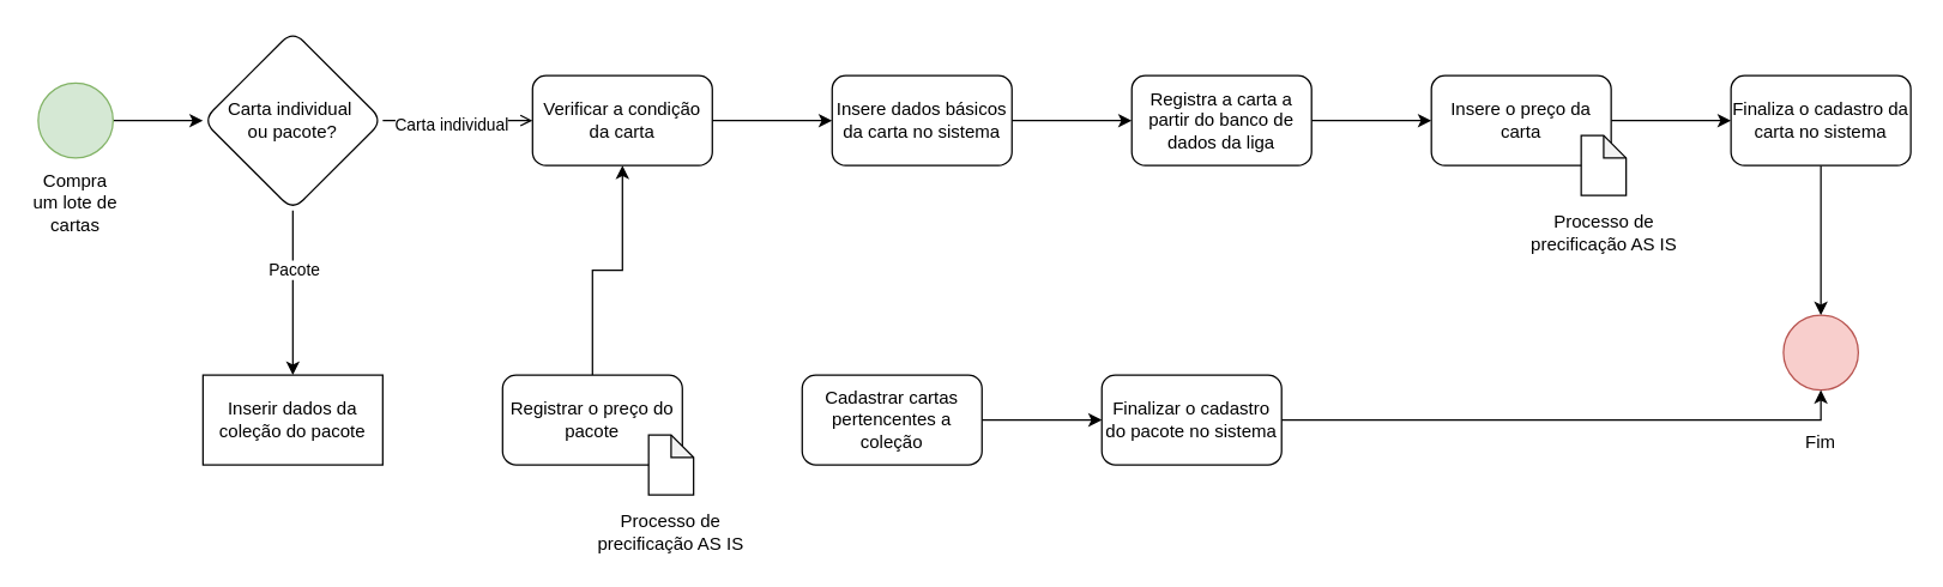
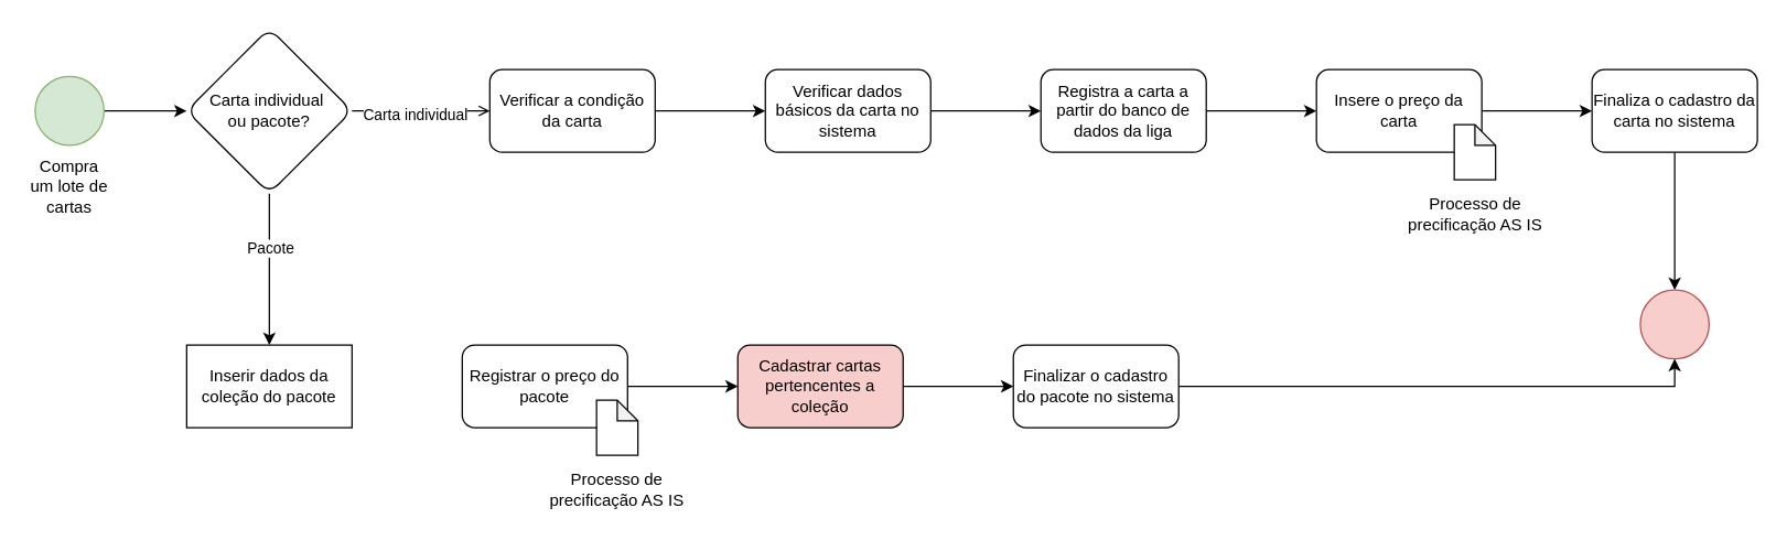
- <mxCell id="14" value="Insere dados básicos da carta no sistema" style="whiteSpace=wrap;html=1;rounded=1;" parent="1" vertex="1"><mxGeometry x="555" y="50" width="120" height="60" as="geometry" /></mxCell>
+ <mxCell id="14" value="Verificar dados básicos da carta no sistema" style="whiteSpace=wrap;html=1;rounded=1;" parent="1" vertex="1"><mxGeometry x="555" y="50" width="120" height="60" as="geometry" /></mxCell>
- <mxCell id="23" value="" style="edgeStyle=orthogonalEdgeStyle;rounded=0;orthogonalLoop=1;jettySize=auto;html=1;" parent="1" source="24" target="11" edge="1"><mxGeometry relative="1" as="geometry" /></mxCell>
+ <mxCell id="23" value="" style="edgeStyle=orthogonalEdgeStyle;rounded=0;orthogonalLoop=1;jettySize=auto;html=1;" parent="1" source="24" target="26" edge="1"><mxGeometry relative="1" as="geometry" /></mxCell>
- <mxCell id="26" value="Cadastrar cartas pertencentes a coleção" style="whiteSpace=wrap;html=1;rounded=1;" parent="1" vertex="1"><mxGeometry x="535" y="250" width="120" height="60" as="geometry" /></mxCell>
+ <mxCell id="26" value="Cadastrar cartas pertencentes a coleção" style="whiteSpace=wrap;html=1;rounded=1;fillColor=#f8cecc;" parent="1" vertex="1"><mxGeometry x="535" y="250" width="120" height="60" as="geometry" /></mxCell>
- <mxCell id="22" value="Fim" style="text;html=1;align=center;verticalAlign=middle;whiteSpace=wrap;rounded=0;" parent="1" vertex="1"><mxGeometry x="1185" y="280" width="60" height="30" as="geometry" /></mxCell>
